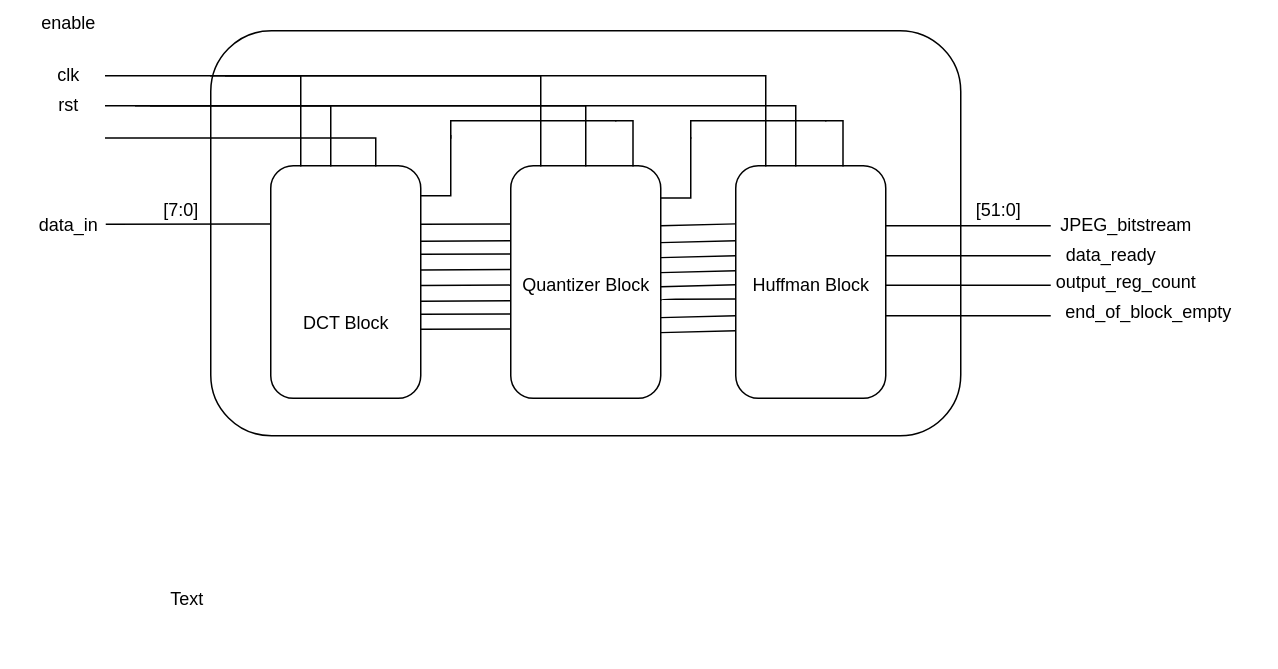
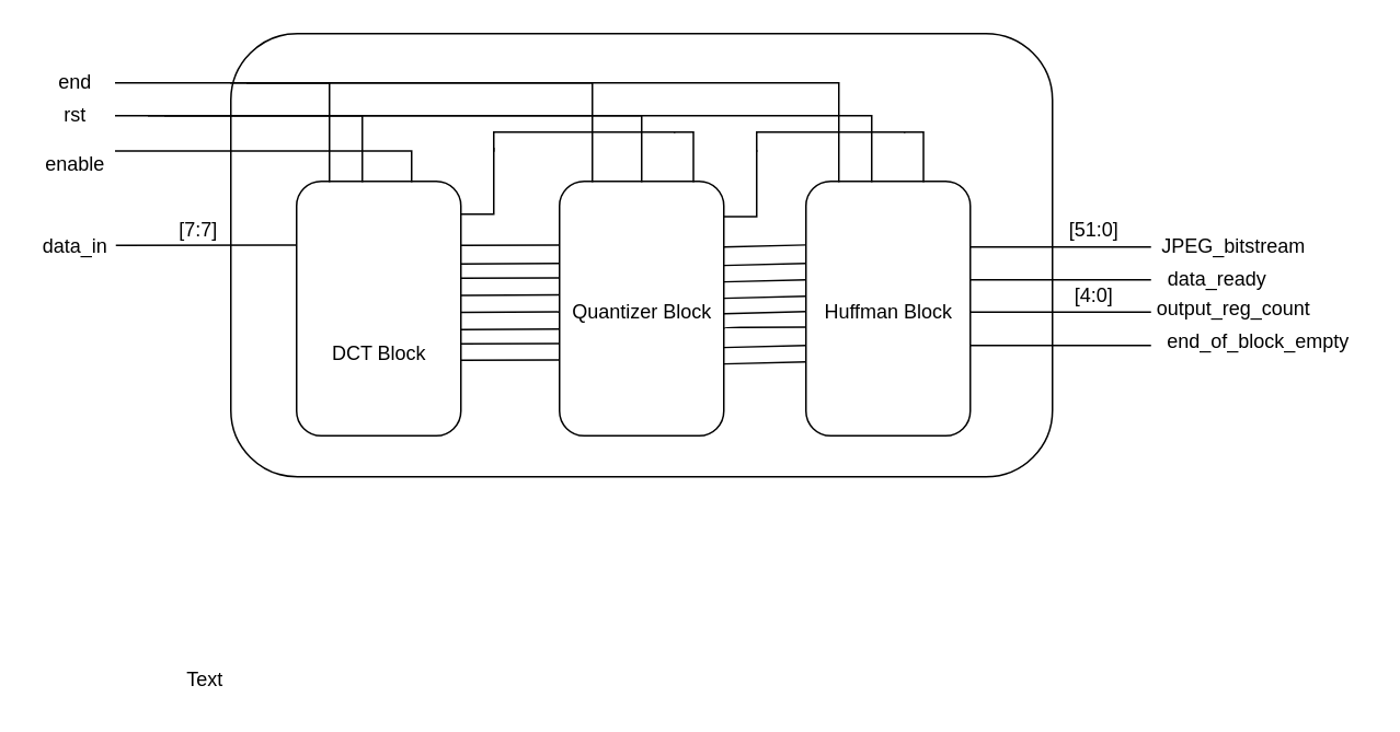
- <mxCell id="11" value="enable" style="text;html=1;align=center;verticalAlign=middle;resizable=0;points=[];autosize=1;" vertex="1" parent="1"><mxGeometry x="20" y="5" width="50" height="20" as="geometry" /></mxCell>
+ <mxCell id="11" value="enable" style="text;html=1;align=center;verticalAlign=middle;resizable=0;points=[];autosize=1;" vertex="1" parent="1"><mxGeometry x="20" y="90" width="50" height="20" as="geometry" /></mxCell>
- <mxCell id="9" value="clk" style="text;html=1;align=center;verticalAlign=middle;resizable=0;points=[];autosize=1;" vertex="1" parent="1"><mxGeometry x="30" y="40" width="30" height="20" as="geometry" /></mxCell>
+ <mxCell id="9" value="end" style="text;html=1;align=center;verticalAlign=middle;resizable=0;points=[];autosize=1;" vertex="1" parent="1"><mxGeometry x="30" y="40" width="30" height="20" as="geometry" /></mxCell>
- <mxCell id="8" value="[7:0]" style="text;html=1;align=center;verticalAlign=middle;resizable=0;points=[];autosize=1;" vertex="1" parent="1"><mxGeometry x="100" y="130" width="40" height="20" as="geometry" /></mxCell>
+ <mxCell id="8" value="[7:7]" style="text;html=1;align=center;verticalAlign=middle;resizable=0;points=[];autosize=1;" vertex="1" parent="1"><mxGeometry x="100" y="130" width="40" height="20" as="geometry" /></mxCell>
+ <mxCell id="54" value="[4:0]" style="text;html=1;align=center;verticalAlign=middle;resizable=0;points=[];autosize=1;" vertex="1" parent="1"><mxGeometry x="645" y="170" width="40" height="20" as="geometry" /></mxCell>
- <mxCell id="15" value="Text" style="text;html=1;align=center;verticalAlign=middle;resizable=0;points=[];autosize=1;" vertex="1" parent="1"><mxGeometry x="104" y="389" width="40" height="20" as="geometry" /></mxCell>
+ <mxCell id="15" value="Text" style="text;html=1;align=center;verticalAlign=middle;resizable=0;points=[];autosize=1;" vertex="1" parent="1"><mxGeometry x="104" y="404" width="40" height="20" as="geometry" /></mxCell>
